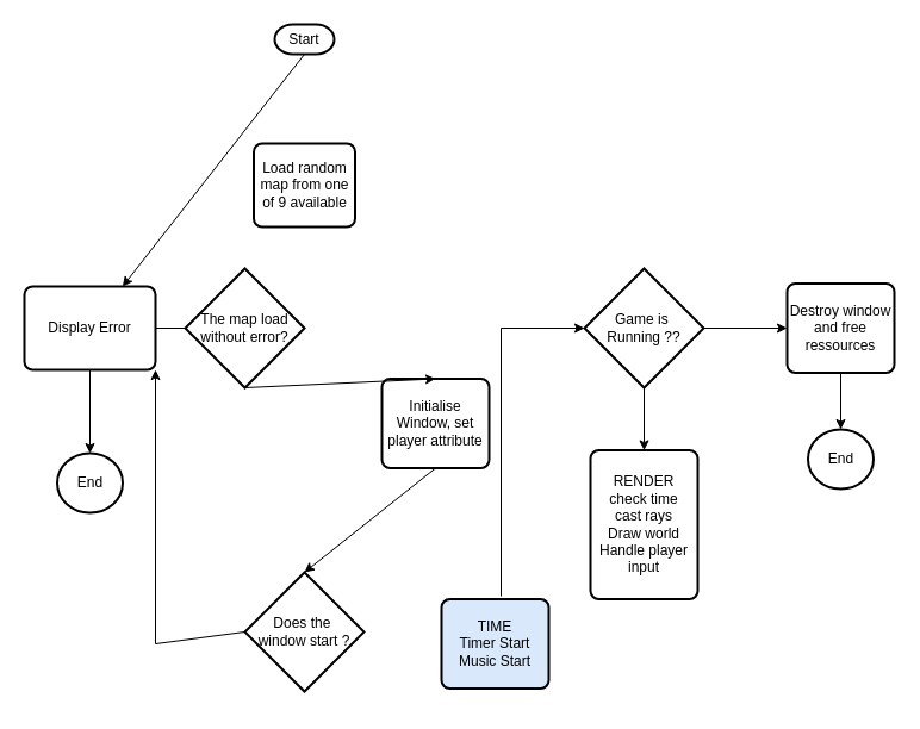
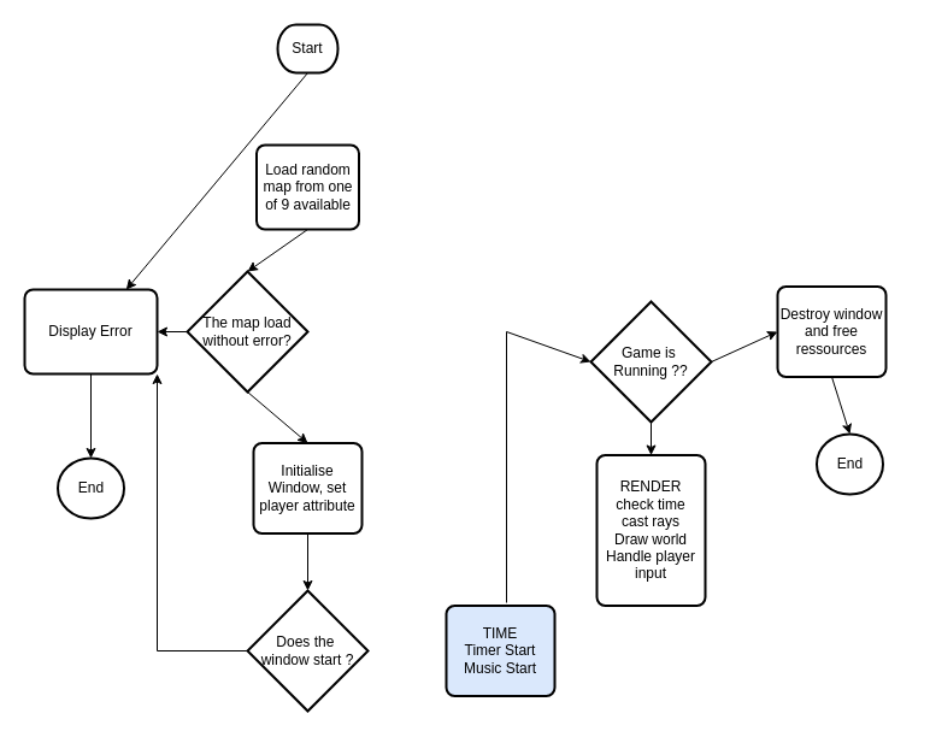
- <mxCell id="2" value="Start" style="strokeWidth=2;html=1;shape=mxgraph.flowchart.terminator;whiteSpace=wrap;" vertex="1" parent="1"><mxGeometry x="230" y="20" width="50" height="25" as="geometry" /></mxCell>
+ <mxCell id="2" value="Start" style="strokeWidth=2;html=1;shape=mxgraph.flowchart.terminator;whiteSpace=wrap;" vertex="1" parent="1"><mxGeometry x="230" y="20" width="50" height="40" as="geometry" /></mxCell>
+ <mxCell id="19" value="" style="endArrow=classic;html=1;rounded=0;entryX=0.5;entryY=0;entryDx=0;entryDy=0;exitX=0.5;exitY=1;exitDx=0;exitDy=0;entryPerimeter=0;" edge="1" parent="1" source="3" target="4"><mxGeometry width="50" height="50" relative="1" as="geometry"><mxPoint x="215" y="285" as="sourcePoint" /><mxPoint x="140" y="285" as="targetPoint" /></mxGeometry></mxCell>
- <mxCell id="17" value="" style="endArrow=none;html=1;rounded=0;entryX=1;entryY=0.5;entryDx=0;entryDy=0;exitX=0;exitY=0.5;exitDx=0;exitDy=0;exitPerimeter=0;" edge="1" parent="1" source="4" target="5"><mxGeometry width="50" height="50" relative="1" as="geometry"><mxPoint x="265" y="335" as="sourcePoint" /><mxPoint x="265" y="378" as="targetPoint" /></mxGeometry></mxCell>
+ <mxCell id="17" value="" style="endArrow=classic;html=1;rounded=0;entryX=1;entryY=0.5;entryDx=0;entryDy=0;exitX=0;exitY=0.5;exitDx=0;exitDy=0;exitPerimeter=0;" edge="1" parent="1" source="4" target="5"><mxGeometry width="50" height="50" relative="1" as="geometry"><mxPoint x="265" y="335" as="sourcePoint" /><mxPoint x="265" y="378" as="targetPoint" /></mxGeometry></mxCell>
- <mxCell id="10" value="&lt;div&gt;Game is&amp;nbsp;&lt;/div&gt;&lt;div&gt;Running ??&lt;/div&gt;" style="strokeWidth=2;html=1;shape=mxgraph.flowchart.decision;whiteSpace=wrap;" vertex="1" parent="1"><mxGeometry x="490" y="225" width="100" height="100" as="geometry" /></mxCell>
+ <mxCell id="10" value="&lt;div&gt;Game is&amp;nbsp;&lt;/div&gt;&lt;div&gt;Running ??&lt;/div&gt;" style="strokeWidth=2;html=1;shape=mxgraph.flowchart.decision;whiteSpace=wrap;" vertex="1" parent="1"><mxGeometry x="490" y="250" width="100" height="100" as="geometry" /></mxCell>
- <mxCell id="12" value="Destroy window and free ressources" style="rounded=1;whiteSpace=wrap;html=1;absoluteArcSize=1;arcSize=14;strokeWidth=2;" vertex="1" parent="1"><mxGeometry x="660" y="237.5" width="90" height="75" as="geometry" /></mxCell>
+ <mxCell id="12" value="Destroy window and free ressources" style="rounded=1;whiteSpace=wrap;html=1;absoluteArcSize=1;arcSize=14;strokeWidth=2;" vertex="1" parent="1"><mxGeometry x="645" y="237.5" width="90" height="75" as="geometry" /></mxCell>
- <mxCell id="7" value="Initialise Window, set player attribute " style="rounded=1;whiteSpace=wrap;html=1;absoluteArcSize=1;arcSize=14;strokeWidth=2;" vertex="1" parent="1"><mxGeometry x="320" y="317.5" width="90" height="75" as="geometry" /></mxCell>
+ <mxCell id="7" value="Initialise Window, set player attribute " style="rounded=1;whiteSpace=wrap;html=1;absoluteArcSize=1;arcSize=14;strokeWidth=2;" vertex="1" parent="1"><mxGeometry x="210" y="367.5" width="90" height="75" as="geometry" /></mxCell>
- <mxCell id="8" value="&lt;div&gt;Does the&amp;nbsp;&lt;/div&gt;&lt;div&gt;window start ?&lt;/div&gt;" style="strokeWidth=2;html=1;shape=mxgraph.flowchart.decision;whiteSpace=wrap;" vertex="1" parent="1"><mxGeometry x="205" y="480" width="100" height="100" as="geometry" /></mxCell>
+ <mxCell id="8" value="&lt;div&gt;Does the&amp;nbsp;&lt;/div&gt;&lt;div&gt;window start ?&lt;/div&gt;" style="strokeWidth=2;html=1;shape=mxgraph.flowchart.decision;whiteSpace=wrap;" vertex="1" parent="1"><mxGeometry x="205" y="490" width="100" height="100" as="geometry" /></mxCell>
